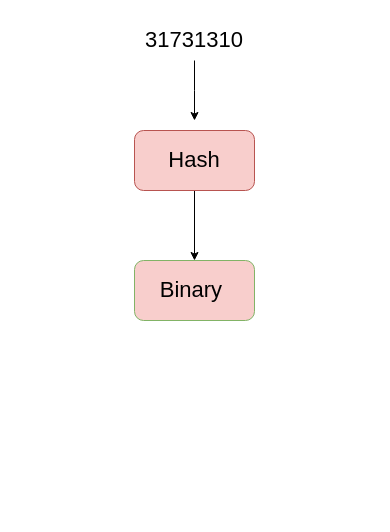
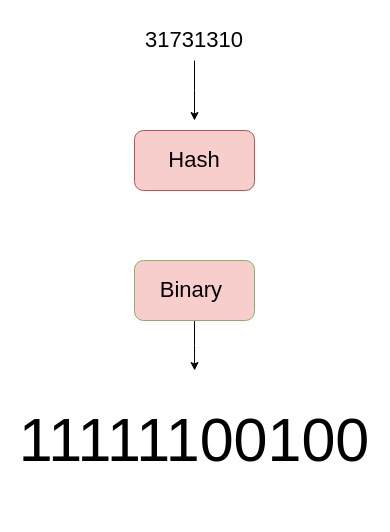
- <mxCell id="4" style="edgeStyle=orthogonalEdgeStyle;rounded=0;orthogonalLoop=1;jettySize=auto;html=1;entryX=0.5;entryY=0;entryDx=0;entryDy=0;fontSize=22;" edge="1" parent="1" source="5" target="7"><mxGeometry relative="1" as="geometry" /></mxCell>
+ <mxCell id="6" style="edgeStyle=orthogonalEdgeStyle;rounded=0;orthogonalLoop=1;jettySize=auto;html=1;fontSize=61;" edge="1" parent="1" source="7" target="8"><mxGeometry relative="1" as="geometry" /></mxCell>
+ <mxCell id="8" value="&lt;font style=&quot;font-size: 61px&quot;&gt;11111100100&lt;/font&gt;" style="text;html=1;strokeColor=none;fillColor=none;align=center;verticalAlign=middle;whiteSpace=wrap;rounded=0;fontSize=22;strokeWidth=8;" vertex="1" parent="1"><mxGeometry x="20.25" y="370" width="347.5" height="140" as="geometry" /></mxCell>
